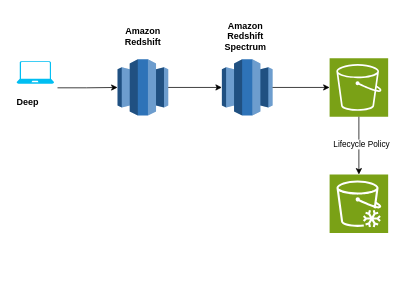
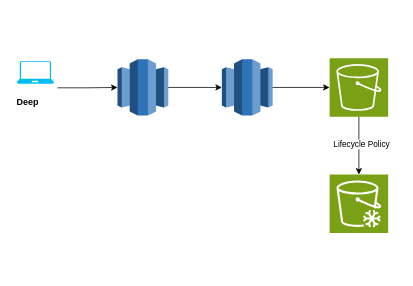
- <mxCell id="13" value="&lt;b style=&quot;border-color: var(--border-color); color: rgb(0, 0, 0); font-family: Helvetica; font-size: 12px; font-style: normal; font-variant-ligatures: normal; font-variant-caps: normal; letter-spacing: normal; orphans: 2; text-indent: 0px; text-transform: none; widows: 2; word-spacing: 0px; -webkit-text-stroke-width: 0px; background-color: rgb(255, 255, 255); text-decoration-thickness: initial; text-decoration-style: initial; text-decoration-color: initial;&quot;&gt;Amazon Redshift&lt;br style=&quot;border-color: var(--border-color);&quot;&gt;Spectrum&lt;/b&gt;" style="text;whiteSpace=wrap;html=1;align=center;" vertex="1" parent="11"><mxGeometry width="93" height="51" as="geometry" /></mxCell>
- <mxCell id="6" value="&lt;b&gt;Amazon Redshift&lt;/b&gt;" style="text;strokeColor=none;align=center;fillColor=none;html=1;verticalAlign=middle;whiteSpace=wrap;rounded=0;" vertex="1" parent="4"><mxGeometry x="3.75" width="60" height="30" as="geometry" /></mxCell>
